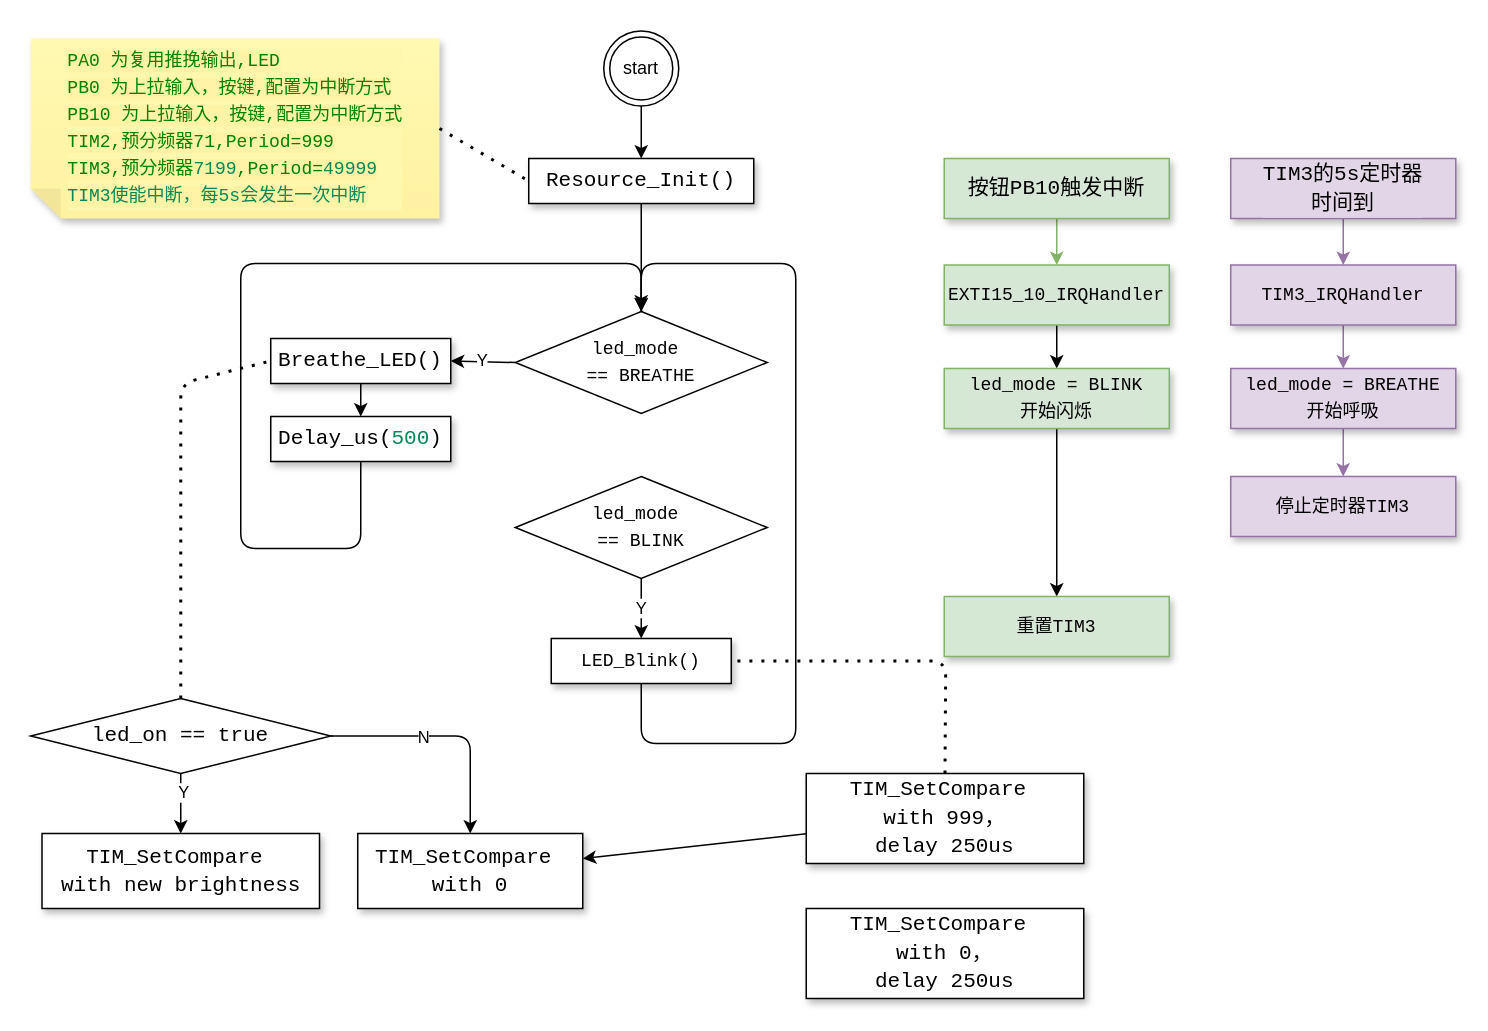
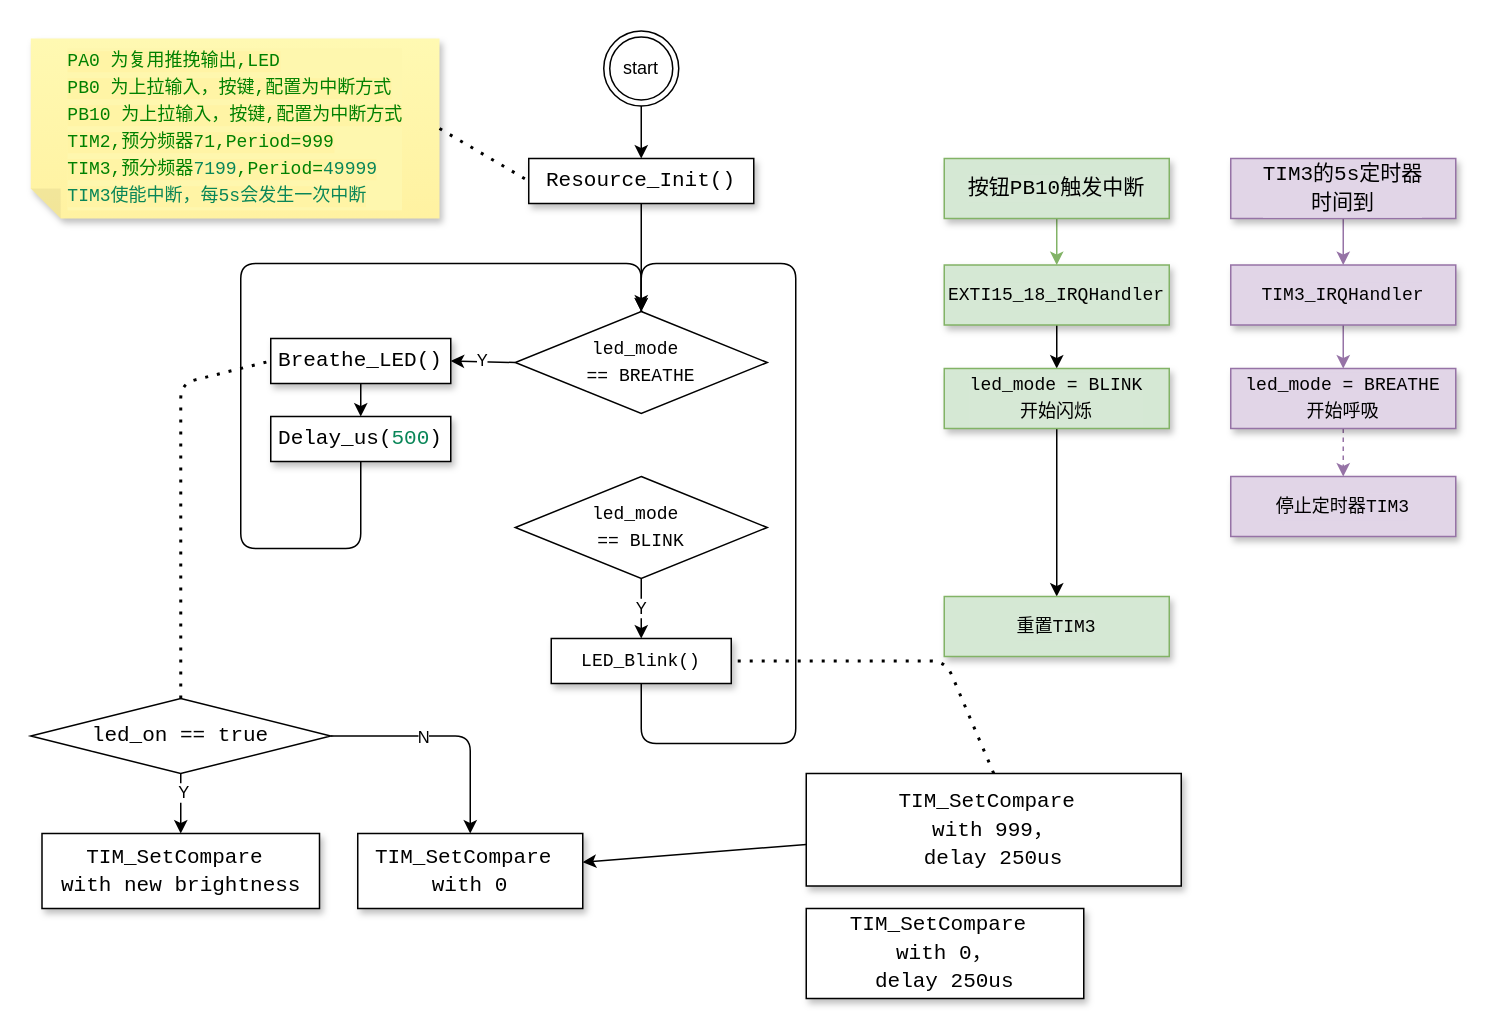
- <mxCell id="30" value="&lt;div style=&quot;font-family: Consolas, &amp;quot;Courier New&amp;quot;, monospace; font-size: 14px; line-height: 19px;&quot;&gt;&lt;div style=&quot;line-height: 19px;&quot;&gt;&lt;div style=&quot;font-family: Menlo, Monaco, &amp;quot;Courier New&amp;quot;, monospace; font-size: 12px; line-height: 18px;&quot;&gt;EXTI15_10_IRQHandler&lt;/div&gt;&lt;/div&gt;&lt;/div&gt;" style="whiteSpace=wrap;html=1;shadow=1;fillColor=#d5e8d4;strokeColor=#82b366;labelBackgroundColor=#d6e8d5;" parent="1" vertex="1"><mxGeometry x="629" y="176" width="150" height="40" as="geometry" /></mxCell>
+ <mxCell id="30" value="&lt;div style=&quot;font-family: Consolas, &amp;quot;Courier New&amp;quot;, monospace; font-size: 14px; line-height: 19px;&quot;&gt;&lt;div style=&quot;line-height: 19px;&quot;&gt;&lt;div style=&quot;font-family: Menlo, Monaco, &amp;quot;Courier New&amp;quot;, monospace; font-size: 12px; line-height: 18px;&quot;&gt;EXTI15_18_IRQHandler&lt;/div&gt;&lt;/div&gt;&lt;/div&gt;" style="whiteSpace=wrap;html=1;shadow=1;fillColor=#d5e8d4;strokeColor=#82b366;labelBackgroundColor=#d6e8d5;" parent="1" vertex="1"><mxGeometry x="629" y="176" width="150" height="40" as="geometry" /></mxCell>
- <mxCell id="42" style="edgeStyle=none;html=1;fillColor=#e1d5e7;strokeColor=#9673a6;labelBackgroundColor=#e1d5e7;" edge="1" source="43" target="44" parent="1"><mxGeometry relative="1" as="geometry" /></mxCell>
+ <mxCell id="42" style="edgeStyle=none;html=1;fillColor=#e1d5e7;strokeColor=#9673a6;labelBackgroundColor=#e1d5e7;dashed=1;" edge="1" source="43" target="44" parent="1"><mxGeometry relative="1" as="geometry" /></mxCell>
- <mxCell id="24" value="&lt;div style=&quot;background-color: rgb(255, 255, 255); font-family: Consolas, &amp;quot;Courier New&amp;quot;, monospace; font-size: 14px; line-height: 19px;&quot;&gt;&lt;div style=&quot;line-height: 19px;&quot;&gt;&lt;div style=&quot;line-height: 19px;&quot;&gt;&lt;div style=&quot;line-height: 19px;&quot;&gt;TIM_SetCompare&amp;nbsp;&lt;/div&gt;&lt;div style=&quot;line-height: 19px;&quot;&gt;with 999，&lt;/div&gt;&lt;div style=&quot;line-height: 19px;&quot;&gt;delay 250us&lt;/div&gt;&lt;/div&gt;&lt;/div&gt;&lt;/div&gt;" style="whiteSpace=wrap;html=1;shadow=1;" parent="1" vertex="1"><mxGeometry x="537" y="515" width="185" height="60" as="geometry" /></mxCell>
+ <mxCell id="24" value="&lt;div style=&quot;background-color: rgb(255, 255, 255); font-family: Consolas, &amp;quot;Courier New&amp;quot;, monospace; font-size: 14px; line-height: 19px;&quot;&gt;&lt;div style=&quot;line-height: 19px;&quot;&gt;&lt;div style=&quot;line-height: 19px;&quot;&gt;&lt;div style=&quot;line-height: 19px;&quot;&gt;TIM_SetCompare&amp;nbsp;&lt;/div&gt;&lt;div style=&quot;line-height: 19px;&quot;&gt;with 999，&lt;/div&gt;&lt;div style=&quot;line-height: 19px;&quot;&gt;delay 250us&lt;/div&gt;&lt;/div&gt;&lt;/div&gt;&lt;/div&gt;" style="whiteSpace=wrap;html=1;shadow=1;" parent="1" vertex="1"><mxGeometry x="537" y="515" width="250" height="75" as="geometry" /></mxCell>
